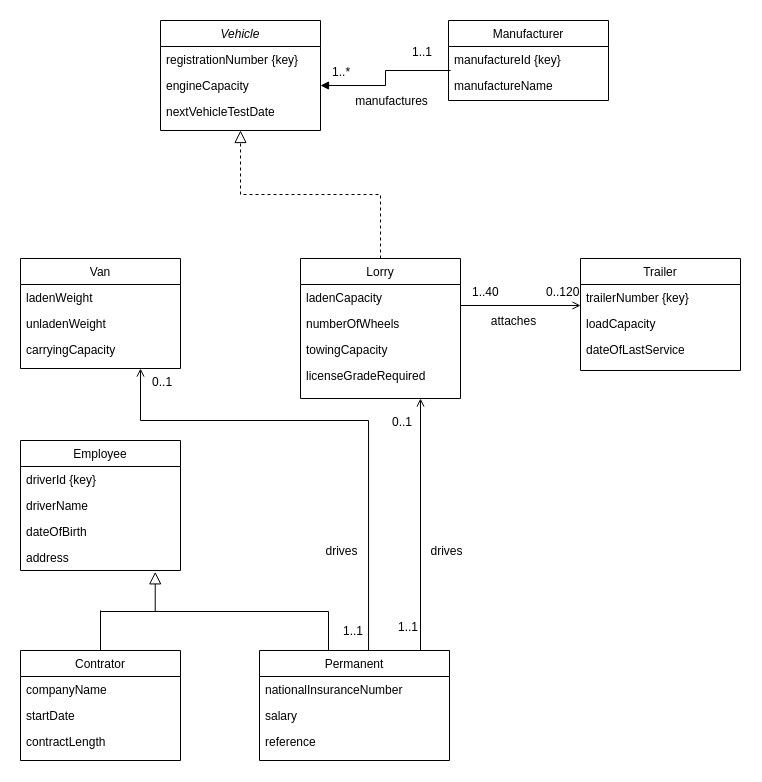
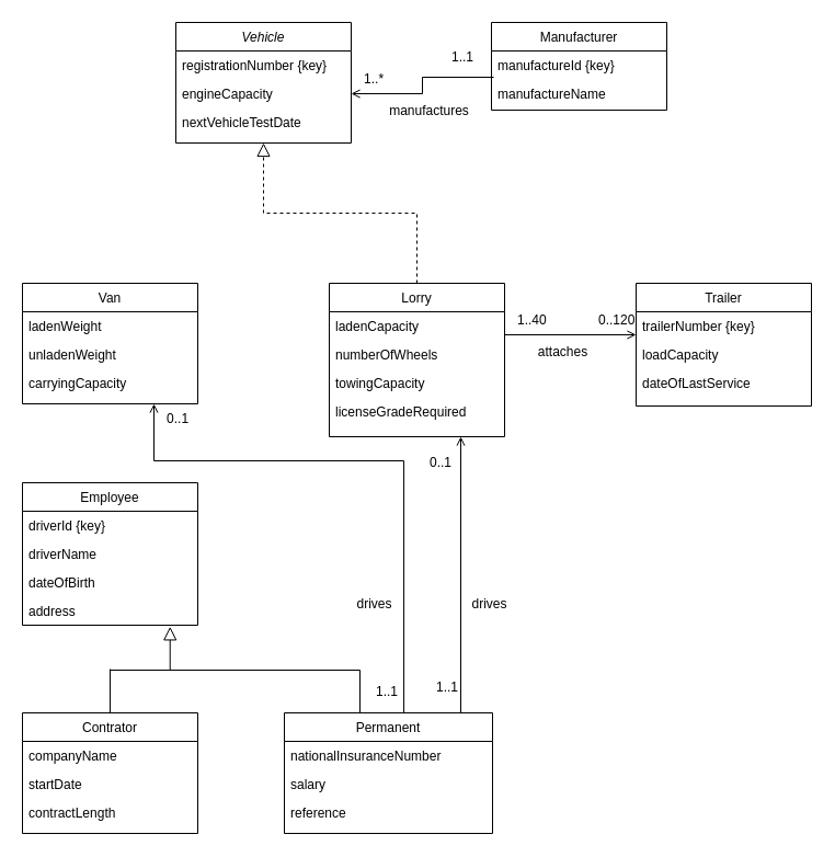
- <mxCell id="19" value="" style="endArrow=block;shadow=0;strokeWidth=1;rounded=0;endFill=1;edgeStyle=elbowEdgeStyle;elbow=vertical;exitX=0.013;exitY=0.923;exitDx=0;exitDy=0;exitPerimeter=0;entryX=1;entryY=0.5;entryDx=0;entryDy=0;" parent="1" source="17" target="4" edge="1"><mxGeometry x="0.5" y="41" relative="1" as="geometry"><mxPoint x="430" y="100" as="sourcePoint" /><mxPoint x="340" y="100" as="targetPoint" /><mxPoint x="-40" y="32" as="offset" /></mxGeometry></mxCell>
+ <mxCell id="19" value="" style="endArrow=open;shadow=0;strokeWidth=1;rounded=0;endFill=1;edgeStyle=elbowEdgeStyle;elbow=vertical;exitX=0.013;exitY=0.923;exitDx=0;exitDy=0;exitPerimeter=0;entryX=1;entryY=0.5;entryDx=0;entryDy=0;" parent="1" source="17" target="4" edge="1"><mxGeometry x="0.5" y="41" relative="1" as="geometry"><mxPoint x="430" y="100" as="sourcePoint" /><mxPoint x="340" y="100" as="targetPoint" /><mxPoint x="-40" y="32" as="offset" /></mxGeometry></mxCell>
